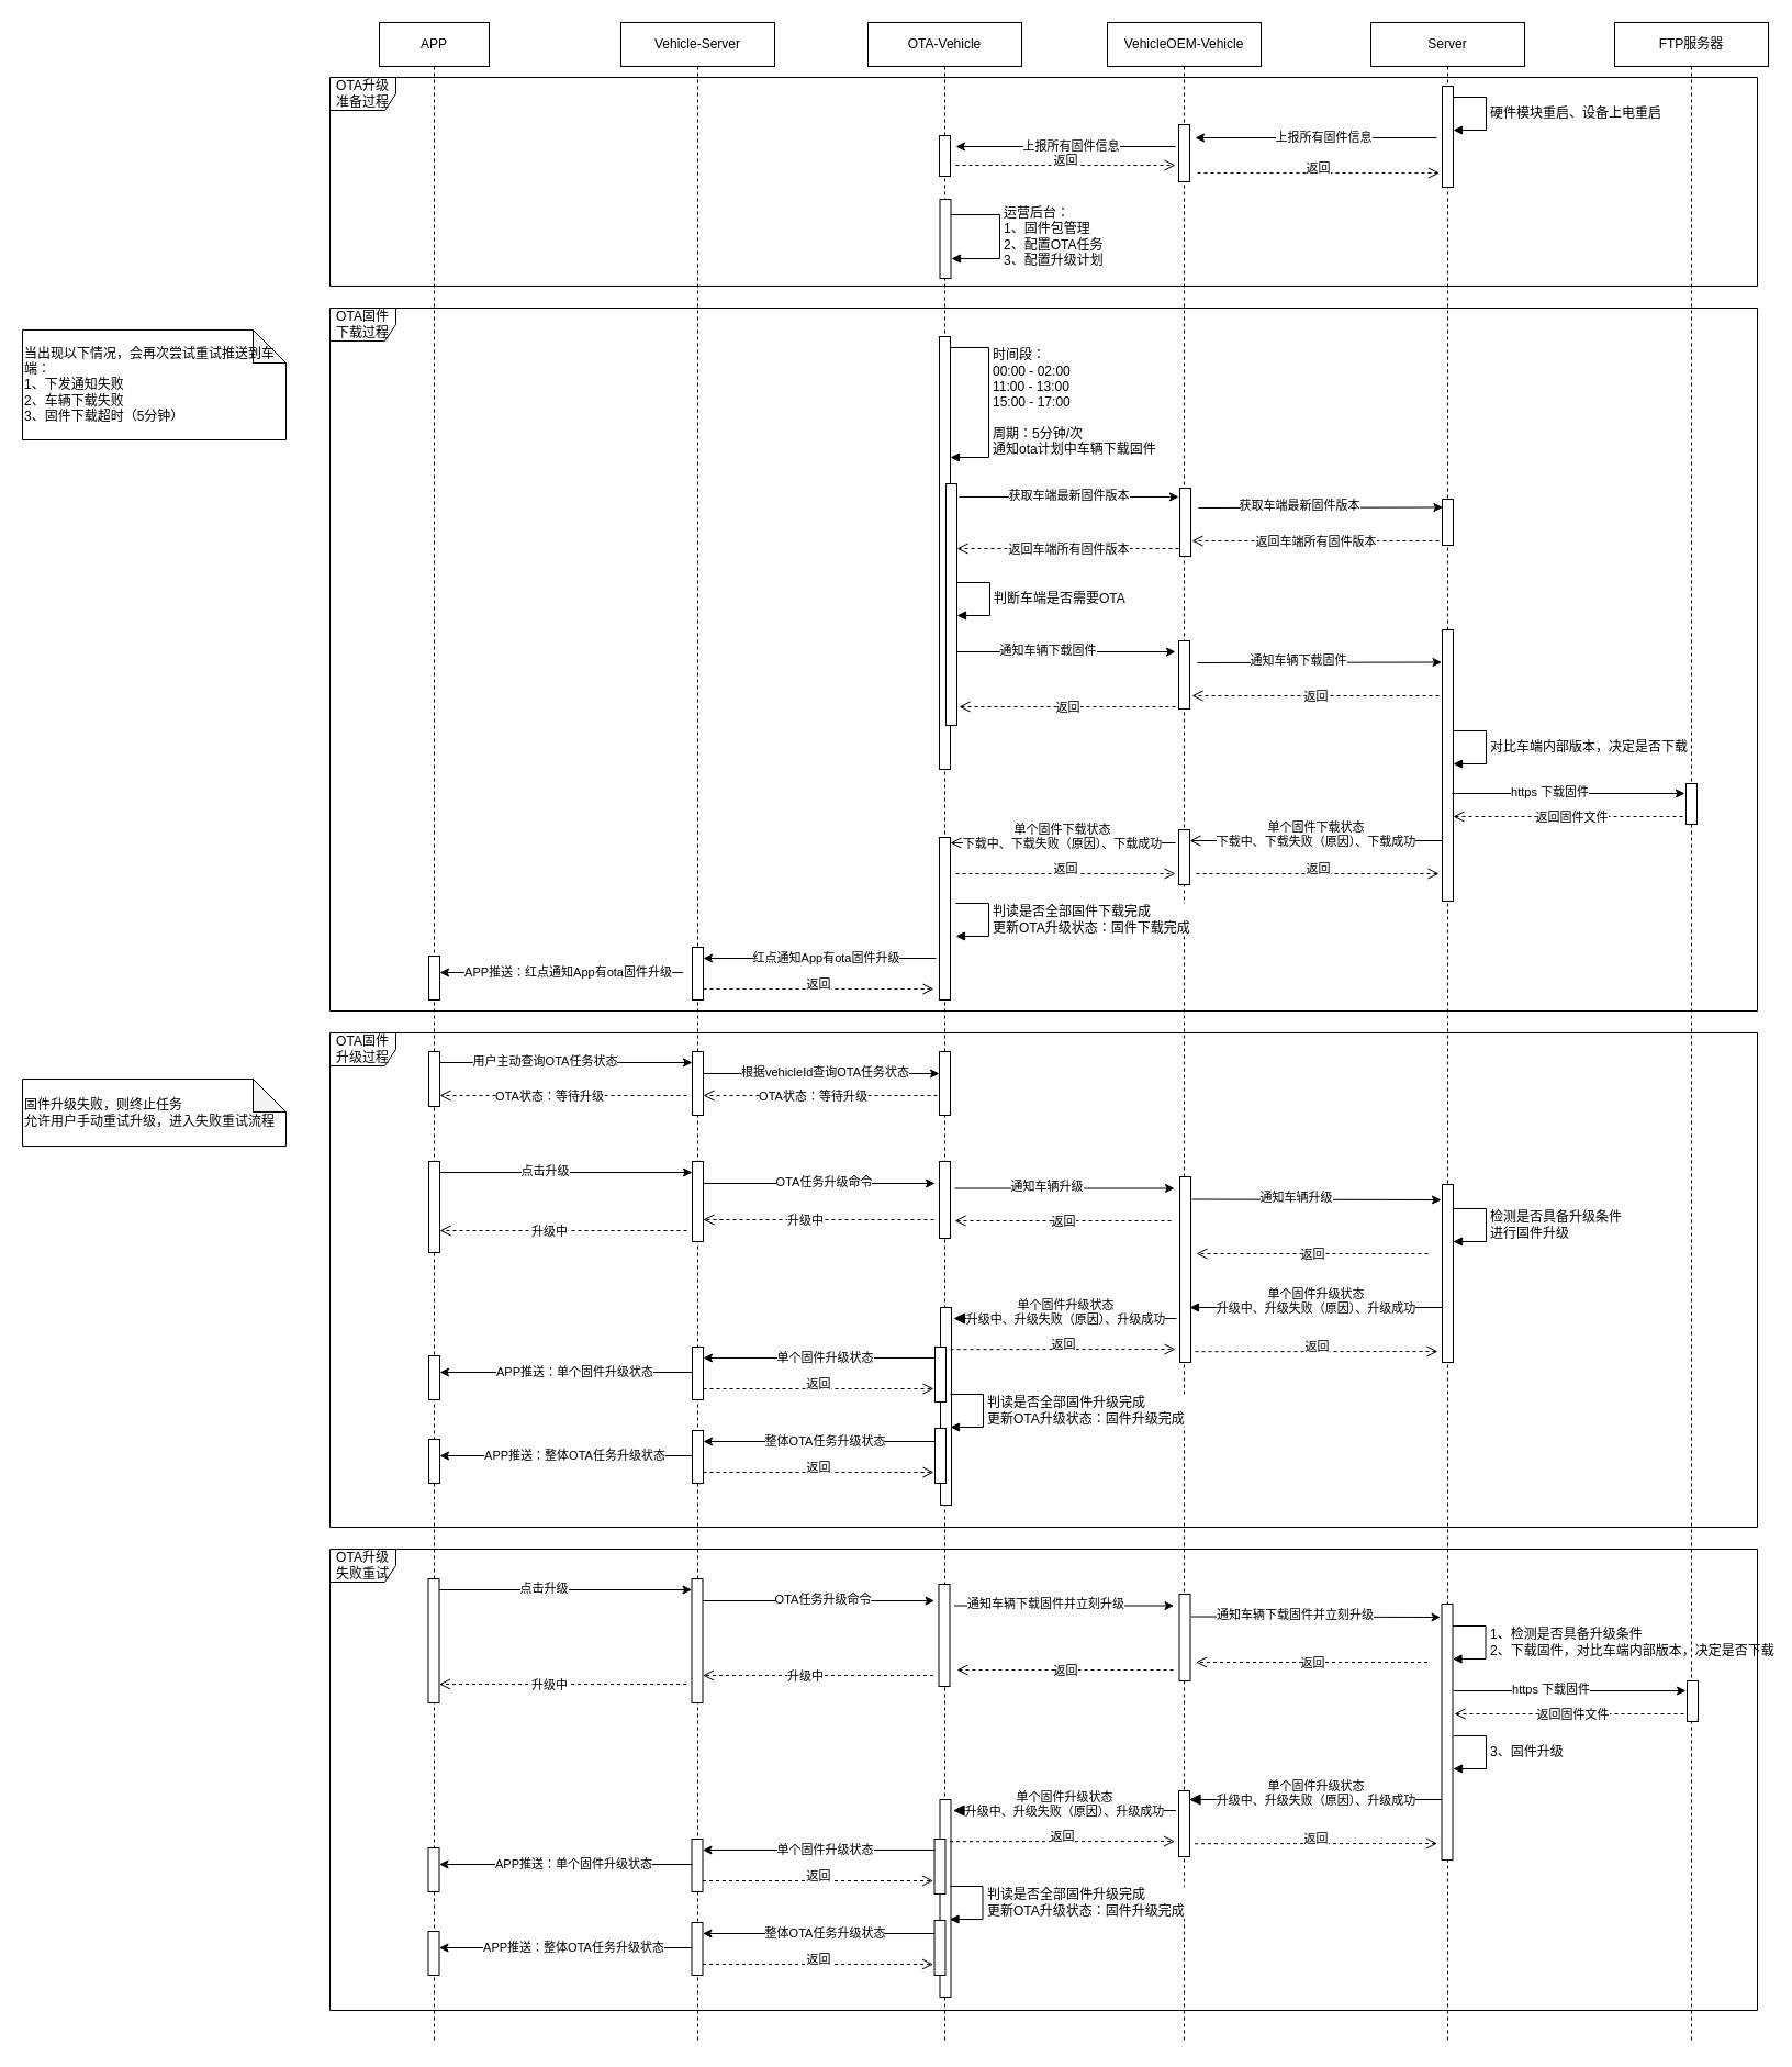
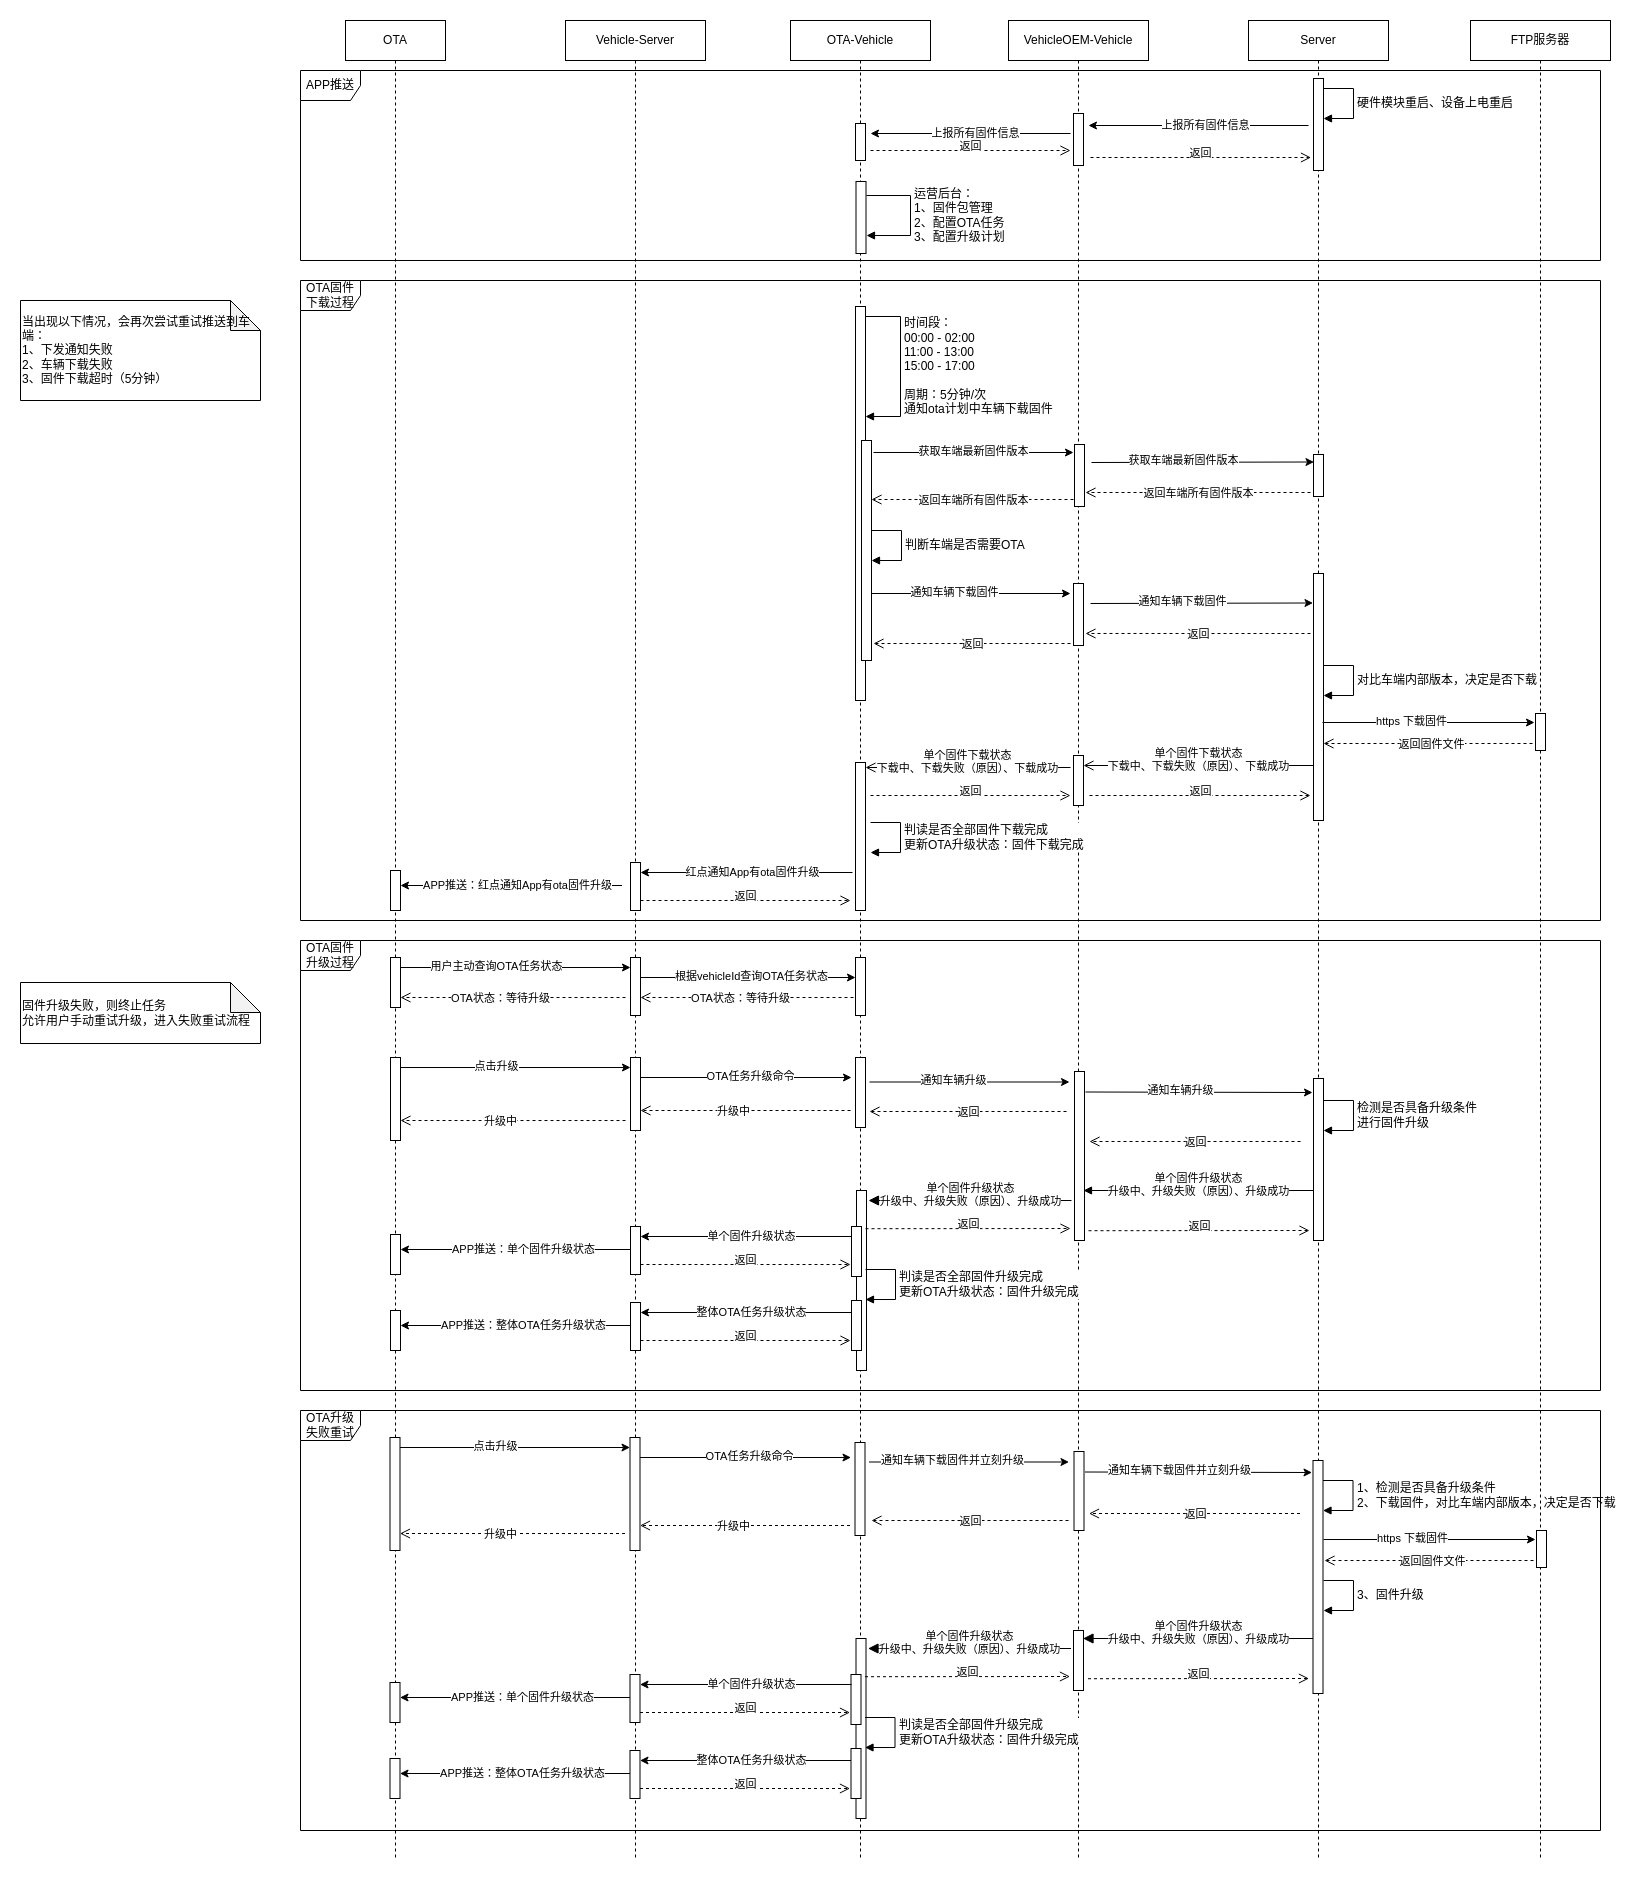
- <mxCell id="3" value="APP" style="shape=umlLifeline;perimeter=lifelinePerimeter;whiteSpace=wrap;html=1;container=0;dropTarget=0;collapsible=0;recursiveResize=0;outlineConnect=0;portConstraint=eastwest;newEdgeStyle={&quot;edgeStyle&quot;:&quot;elbowEdgeStyle&quot;,&quot;elbow&quot;:&quot;vertical&quot;,&quot;curved&quot;:0,&quot;rounded&quot;:0};" parent="1" vertex="1"><mxGeometry x="345" y="20" width="100" height="1840" as="geometry" /></mxCell>
+ <mxCell id="3" value="OTA" style="shape=umlLifeline;perimeter=lifelinePerimeter;whiteSpace=wrap;html=1;container=0;dropTarget=0;collapsible=0;recursiveResize=0;outlineConnect=0;portConstraint=eastwest;newEdgeStyle={&quot;edgeStyle&quot;:&quot;elbowEdgeStyle&quot;,&quot;elbow&quot;:&quot;vertical&quot;,&quot;curved&quot;:0,&quot;rounded&quot;:0};" parent="1" vertex="1"><mxGeometry x="345" y="20" width="100" height="1840" as="geometry" /></mxCell>
- <mxCell id="157" value="OTA升级准备过程" style="shape=umlFrame;whiteSpace=wrap;html=1;pointerEvents=0;sketch=0;strokeColor=default;align=center;verticalAlign=middle;fontFamily=Helvetica;fontSize=12;fontColor=default;fillColor=default;" parent="1" vertex="1"><mxGeometry x="300" y="70" width="1300" height="190" as="geometry" /></mxCell>
+ <mxCell id="157" value="APP推送" style="shape=umlFrame;whiteSpace=wrap;html=1;pointerEvents=0;sketch=0;strokeColor=default;align=center;verticalAlign=middle;fontFamily=Helvetica;fontSize=12;fontColor=default;fillColor=default;" parent="1" vertex="1"><mxGeometry x="300" y="70" width="1300" height="190" as="geometry" /></mxCell>
